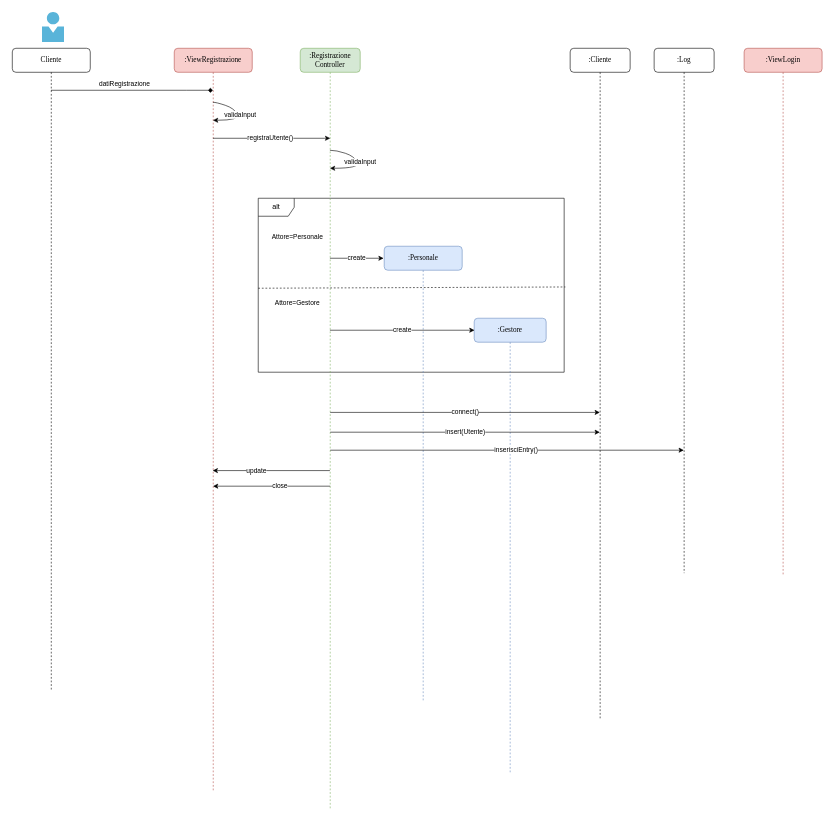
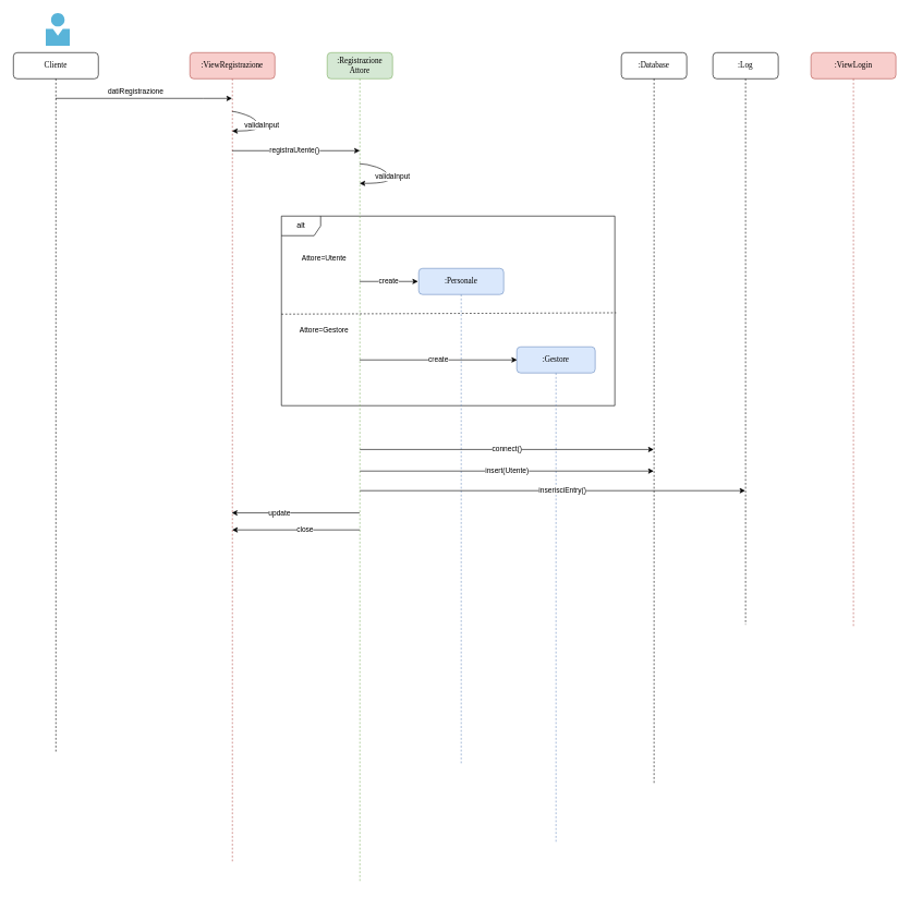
- <mxCell id="3" value=":Registrazione&lt;br&gt;Controller" style="shape=umlLifeline;perimeter=lifelinePerimeter;whiteSpace=wrap;html=1;container=1;collapsible=0;recursiveResize=0;outlineConnect=0;rounded=1;shadow=0;comic=0;labelBackgroundColor=none;strokeWidth=1;fontFamily=Verdana;fontSize=12;align=center;fillColor=#d5e8d4;strokeColor=#82b366;" parent="1" vertex="1"><mxGeometry x="500" y="80" width="100" height="1270" as="geometry" /></mxCell>
+ <mxCell id="3" value=":Registrazione&lt;br&gt;Attore" style="shape=umlLifeline;perimeter=lifelinePerimeter;whiteSpace=wrap;html=1;container=1;collapsible=0;recursiveResize=0;outlineConnect=0;rounded=1;shadow=0;comic=0;labelBackgroundColor=none;strokeWidth=1;fontFamily=Verdana;fontSize=12;align=center;fillColor=#d5e8d4;strokeColor=#82b366;" parent="1" vertex="1"><mxGeometry x="500" y="80" width="100" height="1270" as="geometry" /></mxCell>
- <mxCell id="19" value=":Cliente" style="shape=umlLifeline;perimeter=lifelinePerimeter;whiteSpace=wrap;html=1;container=1;collapsible=0;recursiveResize=0;outlineConnect=0;rounded=1;shadow=0;comic=0;labelBackgroundColor=none;strokeWidth=1;fontFamily=Verdana;fontSize=12;align=center;" vertex="1" parent="1"><mxGeometry x="950" y="80" width="100" height="1120" as="geometry" /></mxCell>
+ <mxCell id="19" value=":Database" style="shape=umlLifeline;perimeter=lifelinePerimeter;whiteSpace=wrap;html=1;container=1;collapsible=0;recursiveResize=0;outlineConnect=0;rounded=1;shadow=0;comic=0;labelBackgroundColor=none;strokeWidth=1;fontFamily=Verdana;fontSize=12;align=center;" vertex="1" parent="1"><mxGeometry x="950" y="80" width="100" height="1120" as="geometry" /></mxCell>
- <mxCell id="7" value="datiRegistrazione" style="endArrow=diamond;html=1;rounded=0;labelBackgroundColor=#FFFFFF;fontFamily=Helvetica;fontSize=11;startArrow=none;startFill=0;" parent="1" target="6" edge="1" source="8"><mxGeometry x="-0.094" y="10" width="50" height="50" relative="1" as="geometry"><mxPoint x="200" y="150" as="sourcePoint" /><mxPoint x="290" y="150" as="targetPoint" /><Array as="points"><mxPoint x="310" y="150" /></Array><mxPoint as="offset" /></mxGeometry></mxCell>
+ <mxCell id="7" value="datiRegistrazione" style="endArrow=classic;html=1;rounded=0;labelBackgroundColor=#FFFFFF;fontFamily=Helvetica;fontSize=11;startArrow=none;startFill=0;" parent="1" target="6" edge="1" source="8"><mxGeometry x="-0.094" y="10" width="50" height="50" relative="1" as="geometry"><mxPoint x="200" y="150" as="sourcePoint" /><mxPoint x="290" y="150" as="targetPoint" /><Array as="points"><mxPoint x="310" y="150" /></Array><mxPoint as="offset" /></mxGeometry></mxCell>
- <mxCell id="13" value="Attore=Personale" style="text;html=1;align=center;verticalAlign=middle;resizable=0;points=[];autosize=1;strokeColor=none;fillColor=none;fontSize=11;fontFamily=Helvetica;" vertex="1" parent="1"><mxGeometry x="440" y="380" width="110" height="30" as="geometry" /></mxCell>
+ <mxCell id="13" value="Attore=Utente" style="text;html=1;align=center;verticalAlign=middle;resizable=0;points=[];autosize=1;strokeColor=none;fillColor=none;fontSize=11;fontFamily=Helvetica;" vertex="1" parent="1"><mxGeometry x="440" y="380" width="110" height="30" as="geometry" /></mxCell>
